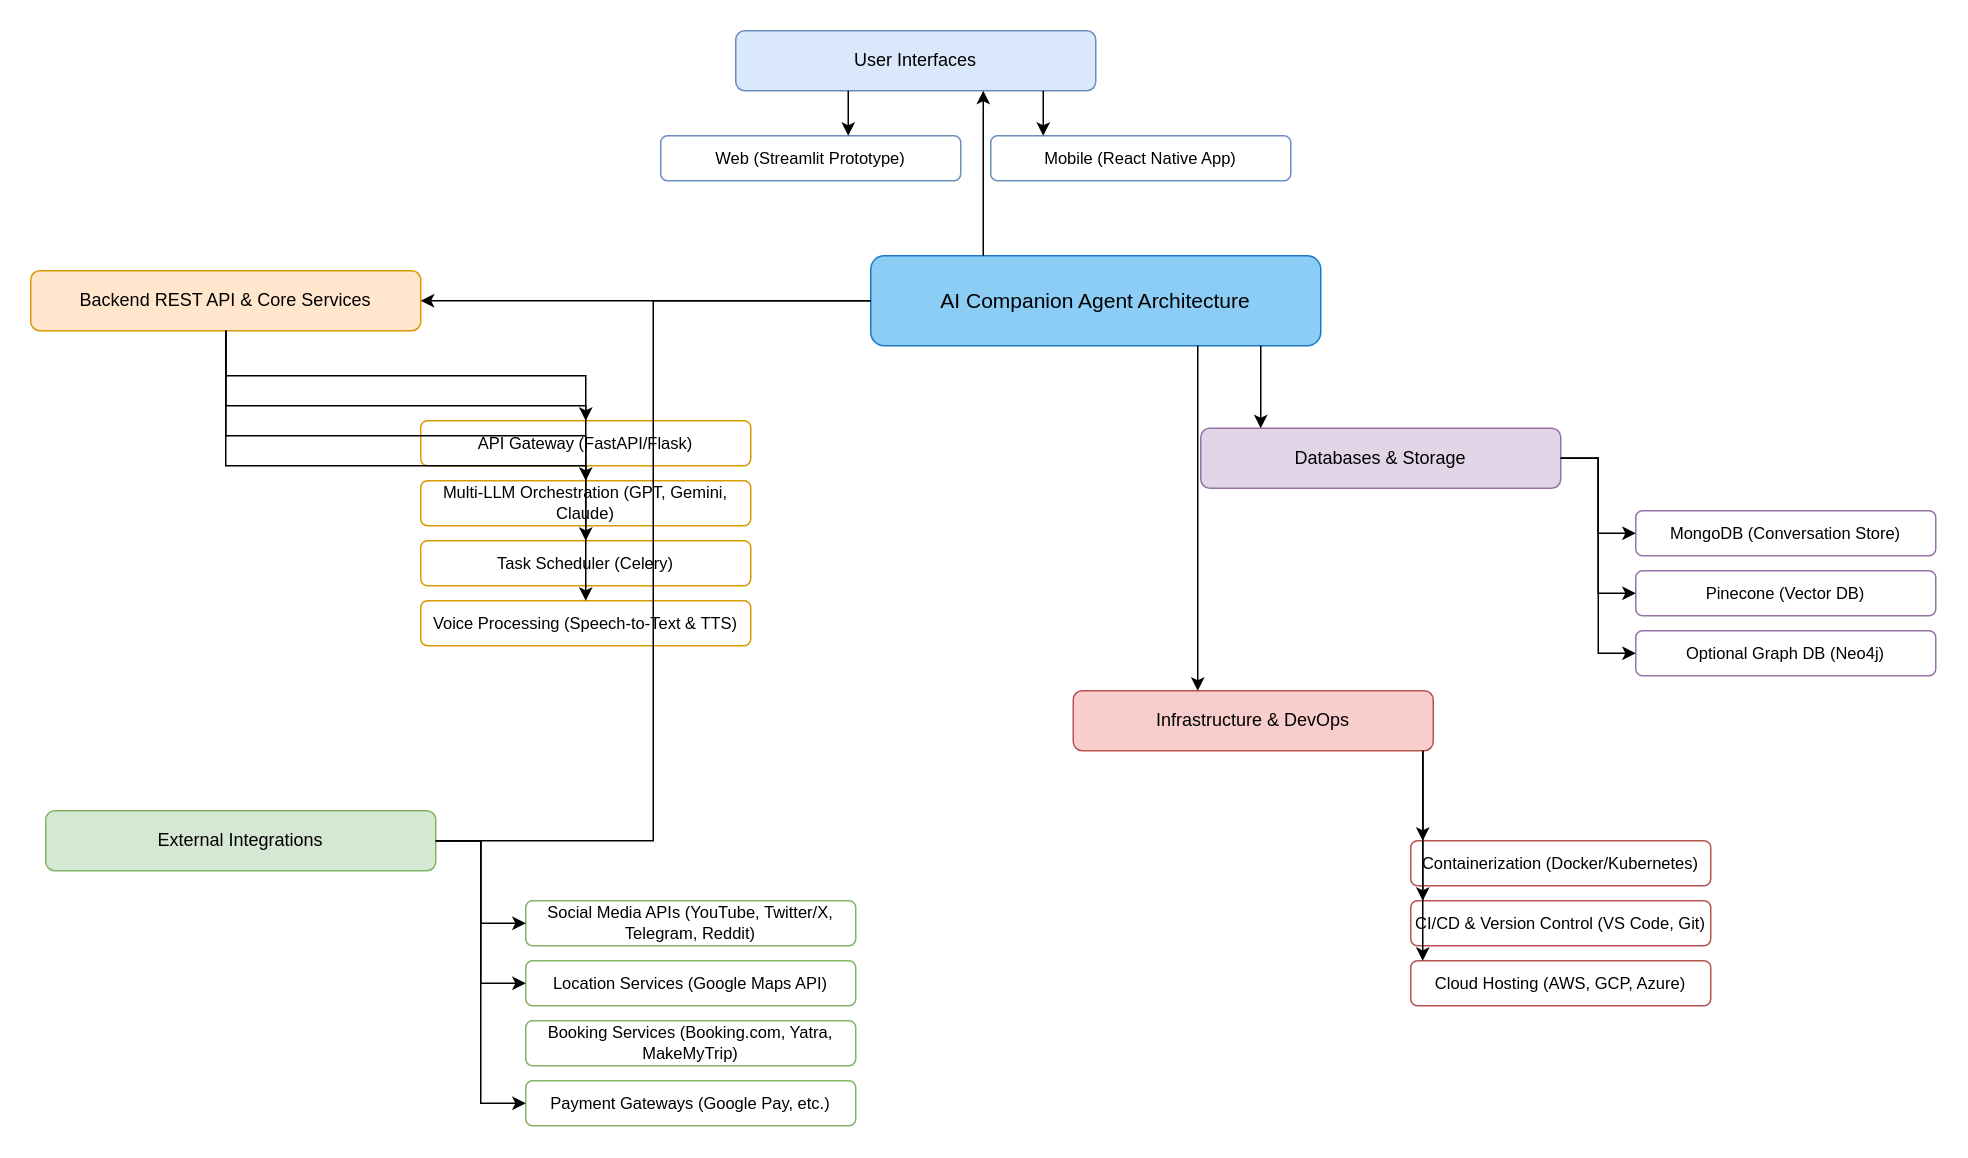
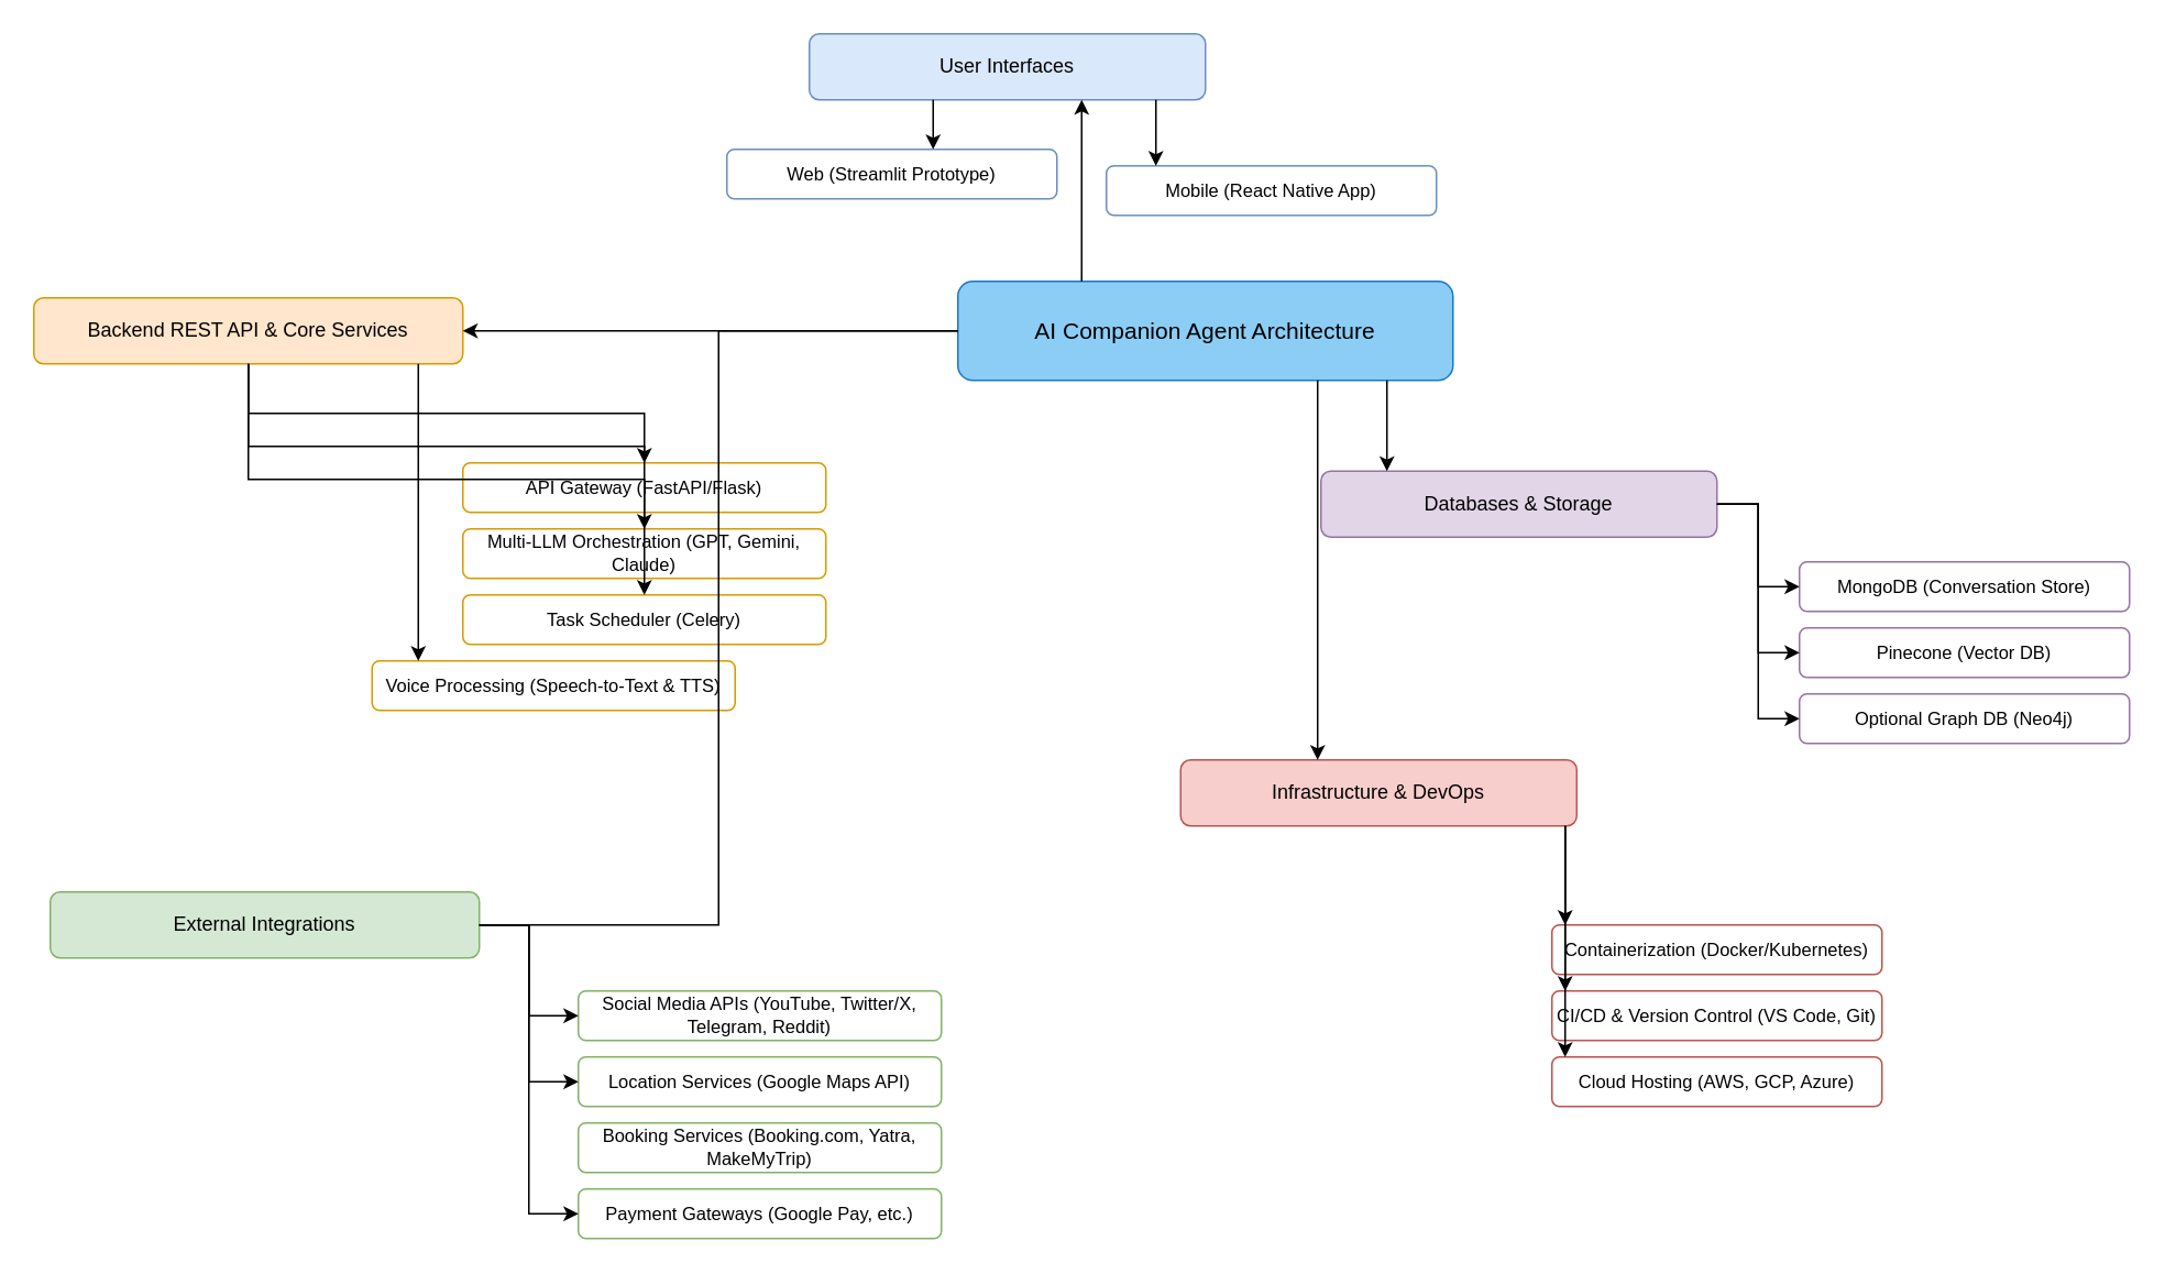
- <mxCell id="5" value="Mobile (React Native App)" style="rounded=1;whiteSpace=wrap;html=1;fillColor=#FFFFFF;strokeColor=#6C8EBF;fontSize=11;" vertex="1" parent="1"><mxGeometry x="660" y="90" width="200" height="30" as="geometry" /></mxCell>
+ <mxCell id="5" value="Mobile (React Native App)" style="rounded=1;whiteSpace=wrap;html=1;fillColor=#FFFFFF;strokeColor=#6C8EBF;fontSize=11;" vertex="1" parent="1"><mxGeometry x="670" y="100" width="200" height="30" as="geometry" /></mxCell>
- <mxCell id="10" value="Voice Processing (Speech-to-Text &amp; TTS)" style="rounded=1;whiteSpace=wrap;html=1;fillColor=#FFFFFF;strokeColor=#D79B00;fontSize=11;" vertex="1" parent="1"><mxGeometry x="280" y="400" width="220" height="30" as="geometry" /></mxCell>
+ <mxCell id="10" value="Voice Processing (Speech-to-Text &amp; TTS)" style="rounded=1;whiteSpace=wrap;html=1;fillColor=#FFFFFF;strokeColor=#D79B00;fontSize=11;" vertex="1" parent="1"><mxGeometry x="225" y="400" width="220" height="30" as="geometry" /></mxCell>
